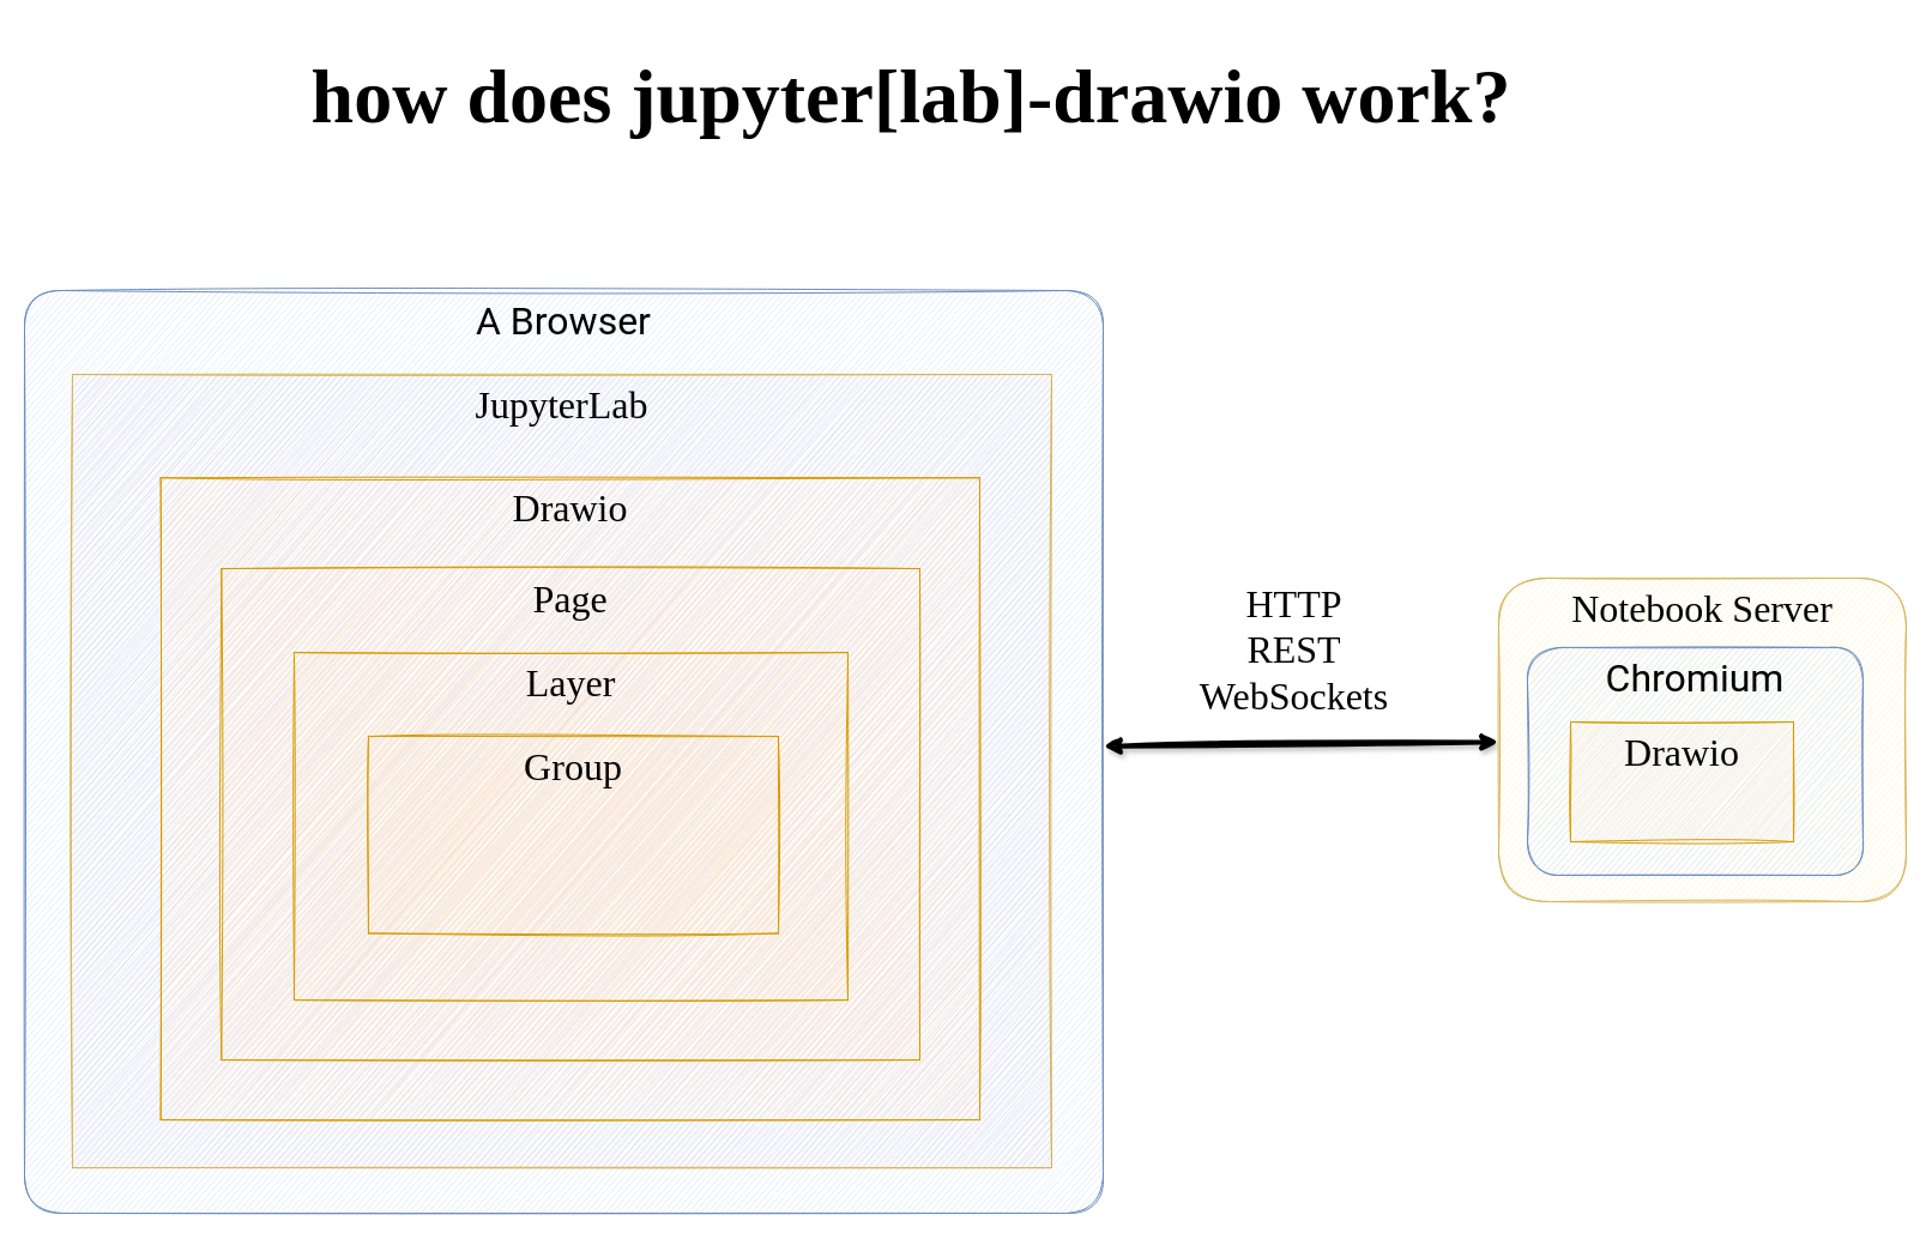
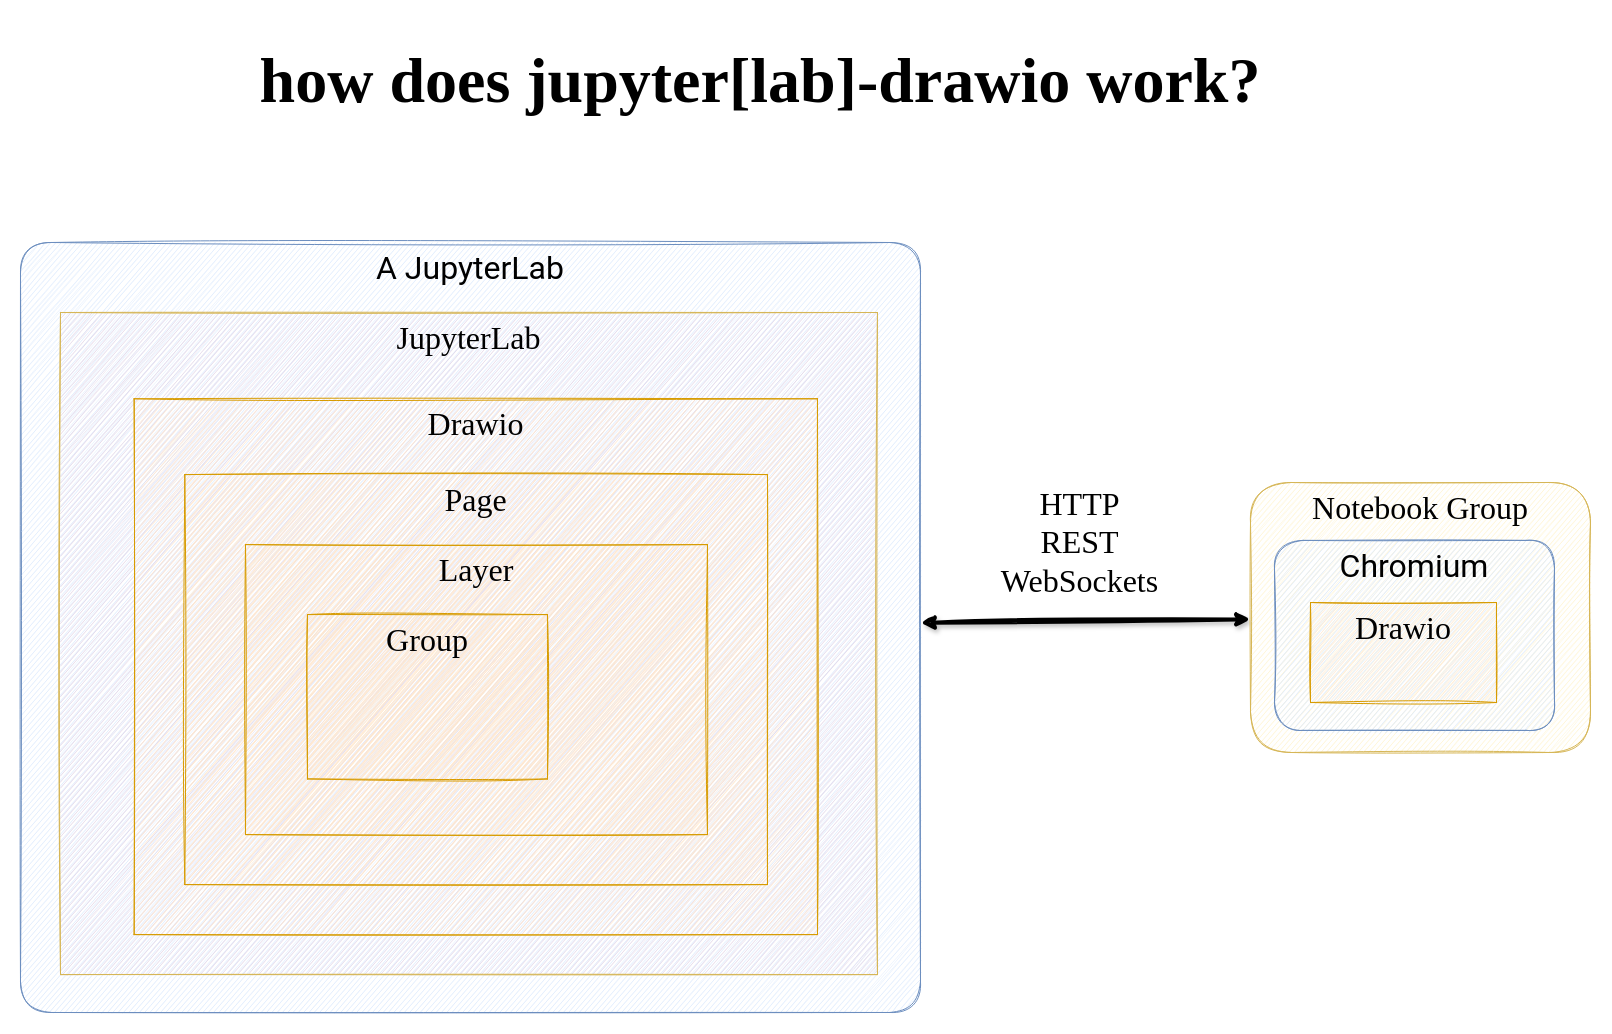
- <mxCell id="4" value="A Browser" style="rounded=1;whiteSpace=wrap;html=1;verticalAlign=top;fontSize=32;fillColor=#dae8fc;strokeColor=#6c8ebf;fontFamily=Roboto;arcSize=4;sketch=1;shadow=0;" parent="1" vertex="1"><mxGeometry x="20" y="191" width="900" height="770" as="geometry" /></mxCell>
+ <mxCell id="4" value="A JupyterLab" style="rounded=1;whiteSpace=wrap;html=1;verticalAlign=top;fontSize=32;fillColor=#dae8fc;strokeColor=#6c8ebf;fontFamily=Roboto;arcSize=4;sketch=1;shadow=0;" parent="1" vertex="1"><mxGeometry x="20" y="191" width="900" height="770" as="geometry" /></mxCell>
- <mxCell id="10" value="Notebook Server" style="rounded=1;whiteSpace=wrap;html=1;verticalAlign=top;fontSize=32;fontFamily=MuseoModerno;fillColor=#fff2cc;strokeColor=#d6b656;sketch=1;shadow=0;" parent="1" vertex="1"><mxGeometry x="1250" y="431" width="340" height="270" as="geometry" /></mxCell>
+ <mxCell id="10" value="Notebook Group" style="rounded=1;whiteSpace=wrap;html=1;verticalAlign=top;fontSize=32;fontFamily=MuseoModerno;fillColor=#fff2cc;strokeColor=#d6b656;sketch=1;shadow=0;" parent="1" vertex="1"><mxGeometry x="1250" y="431" width="340" height="270" as="geometry" /></mxCell>
- <mxCell id="9" value="Group" style="rounded=0;whiteSpace=wrap;html=1;verticalAlign=top;fontSize=32;fillColor=#ffe6cc;strokeColor=#d79b00;fontFamily=MuseoModerno;sketch=1;shadow=0;" parent="1" vertex="1"><mxGeometry x="306.977" y="563.086" width="342" height="164.337" as="geometry" /></mxCell>
+ <mxCell id="9" value="Group" style="rounded=0;whiteSpace=wrap;html=1;verticalAlign=top;fontSize=32;fillColor=#ffe6cc;strokeColor=#d79b00;fontFamily=MuseoModerno;sketch=1;shadow=0;" parent="1" vertex="1"><mxGeometry x="306.977" y="563.086" width="240" height="164.337" as="geometry" /></mxCell>
